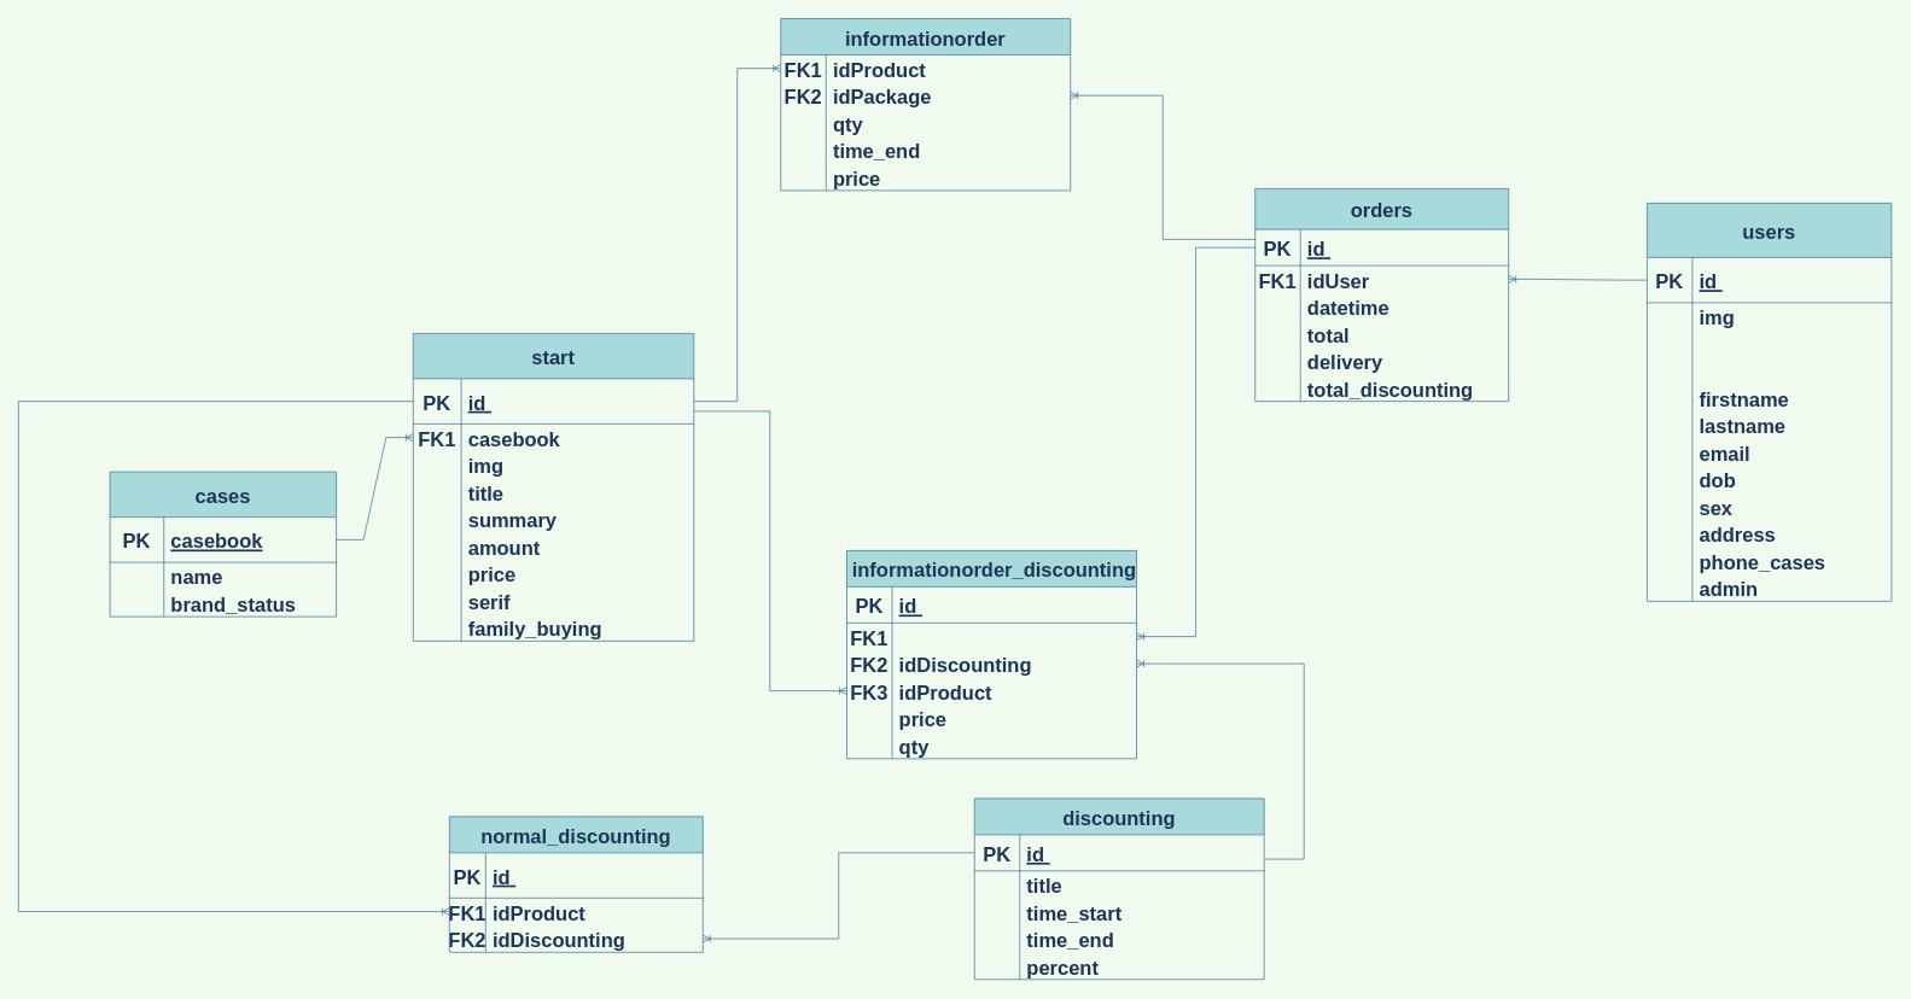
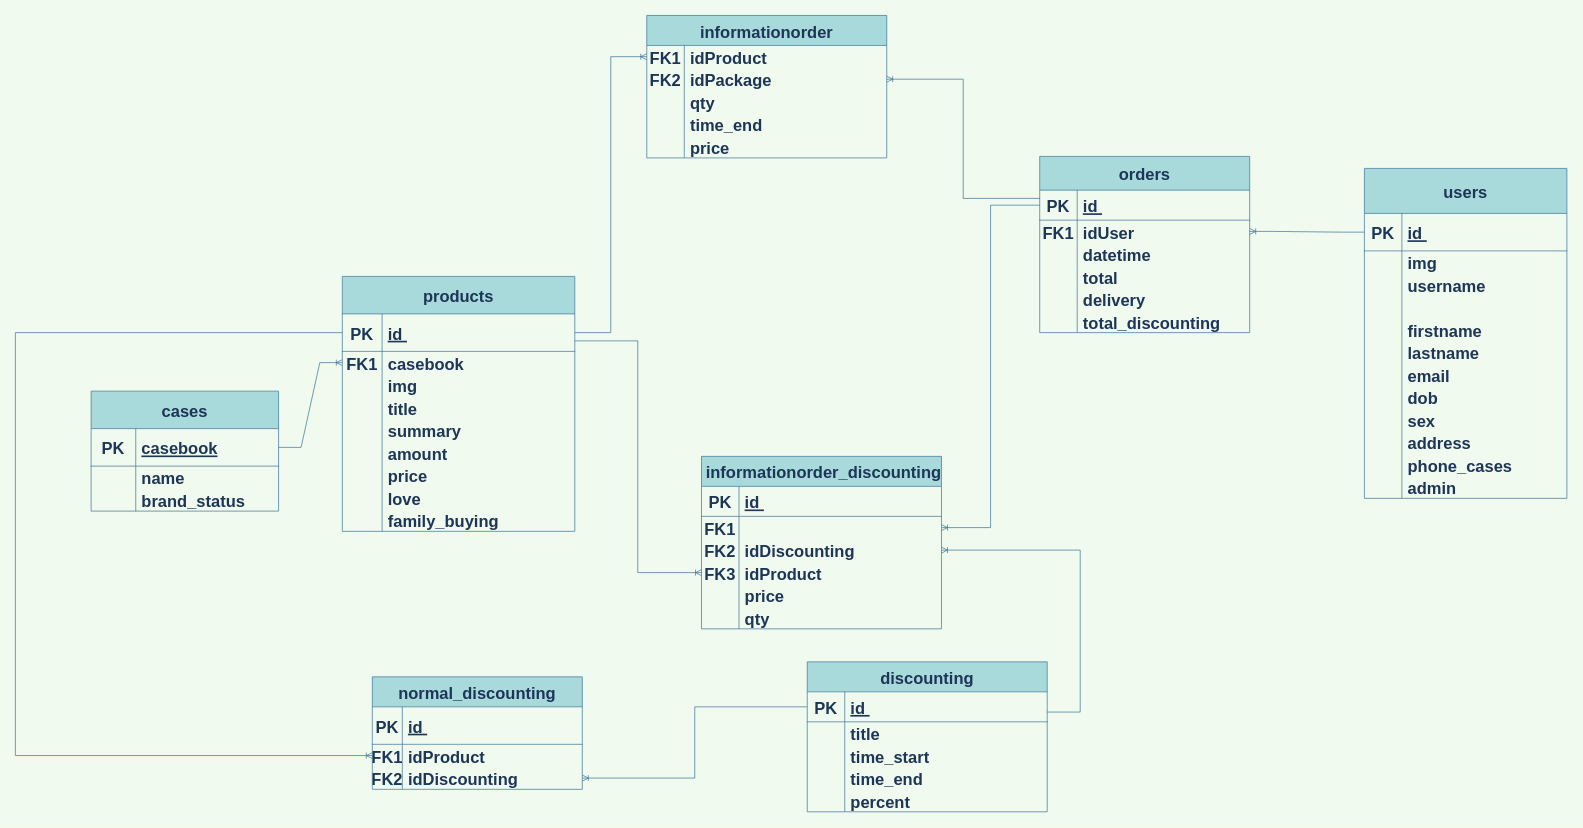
+ <mxCell id="75" value="username" style="shape=partialRectangle;overflow=hidden;connectable=0;fillColor=none;top=0;left=0;bottom=0;right=0;align=left;spacingLeft=6;fontSize=22;strokeColor=#457B9D;fontColor=#1D3557;fontStyle=1" parent="73" vertex="1"><mxGeometry x="50" width="220" height="30" as="geometry"><mxRectangle width="220" height="30" as="alternateBounds" /></mxGeometry></mxCell>
- <mxCell id="38" value="start" style="shape=table;startSize=50;container=1;collapsible=1;childLayout=tableLayout;fixedRows=1;rowLines=0;fontStyle=1;align=center;resizeLast=1;fontSize=22;fillColor=#A8DADC;strokeColor=#457B9D;fontColor=#1D3557;" parent="1" vertex="1"><mxGeometry x="456" y="368" width="310" height="340" as="geometry" /></mxCell>
+ <mxCell id="38" value="products" style="shape=table;startSize=50;container=1;collapsible=1;childLayout=tableLayout;fixedRows=1;rowLines=0;fontStyle=1;align=center;resizeLast=1;fontSize=22;fillColor=#A8DADC;strokeColor=#457B9D;fontColor=#1D3557;" parent="1" vertex="1"><mxGeometry x="456" y="368" width="310" height="340" as="geometry" /></mxCell>
- <mxCell id="62" value="serif" style="shape=partialRectangle;overflow=hidden;connectable=0;fillColor=none;top=0;left=0;bottom=0;right=0;align=left;spacingLeft=6;fontSize=22;strokeColor=#457B9D;fontColor=#1D3557;fontStyle=1" parent="60" vertex="1"><mxGeometry x="53.053" width="256.947" height="30" as="geometry"><mxRectangle width="256.947" height="30" as="alternateBounds" /></mxGeometry></mxCell>
+ <mxCell id="62" value="love" style="shape=partialRectangle;overflow=hidden;connectable=0;fillColor=none;top=0;left=0;bottom=0;right=0;align=left;spacingLeft=6;fontSize=22;strokeColor=#457B9D;fontColor=#1D3557;fontStyle=1" parent="60" vertex="1"><mxGeometry x="53.053" width="256.947" height="30" as="geometry"><mxRectangle width="256.947" height="30" as="alternateBounds" /></mxGeometry></mxCell>
